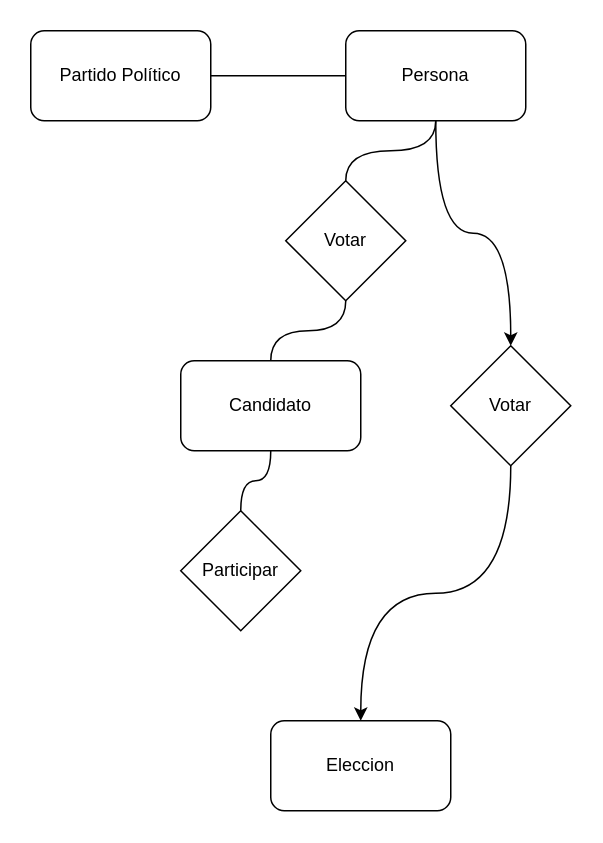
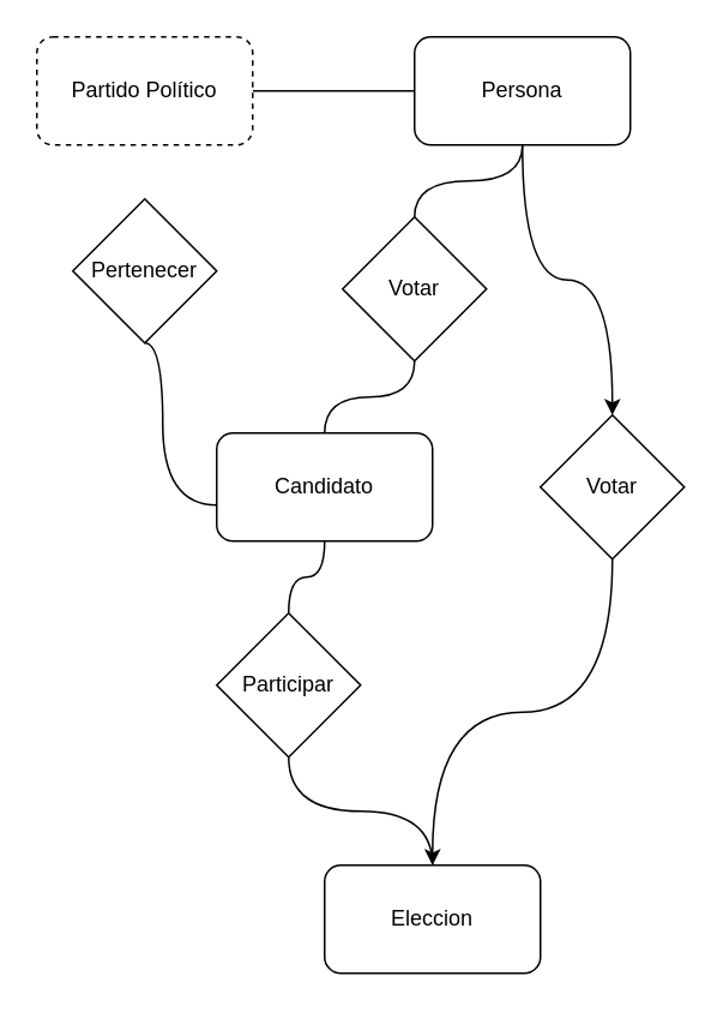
- <mxCell id="3" value="Partido Político" style="rounded=1;whiteSpace=wrap;html=1;" vertex="1" parent="1"><mxGeometry x="20" y="20" width="120" height="60" as="geometry" /></mxCell>
+ <mxCell id="3" value="Partido Político" style="rounded=1;whiteSpace=wrap;html=1;dashed=1;" vertex="1" parent="1"><mxGeometry x="20" y="20" width="120" height="60" as="geometry" /></mxCell>
+ <mxCell id="11" value="Pertenecer" style="rhombus;whiteSpace=wrap;html=1;" vertex="1" parent="1"><mxGeometry x="40" y="110" width="80" height="80" as="geometry" /></mxCell>
+ <mxCell id="10" style="edgeStyle=orthogonalEdgeStyle;rounded=0;orthogonalLoop=1;jettySize=auto;html=1;endArrow=none;endFill=0;curved=1;exitX=0.5;exitY=1;exitDx=0;exitDy=0;" edge="1" parent="1" source="11" target="8"><mxGeometry relative="1" as="geometry"><Array as="points"><mxPoint x="90" y="190" /><mxPoint x="90" y="280" /></Array></mxGeometry></mxCell>
+ <mxCell id="14" style="edgeStyle=orthogonalEdgeStyle;rounded=0;orthogonalLoop=1;jettySize=auto;html=1;elbow=vertical;curved=1;endArrow=none;endFill=0;" edge="1" parent="1" source="15" target="9"><mxGeometry relative="1" as="geometry" /></mxCell>
